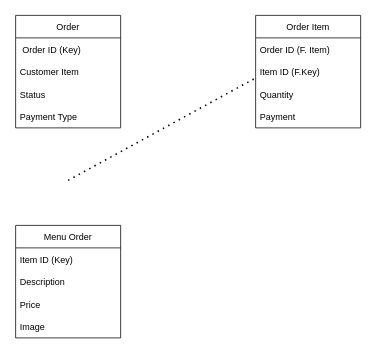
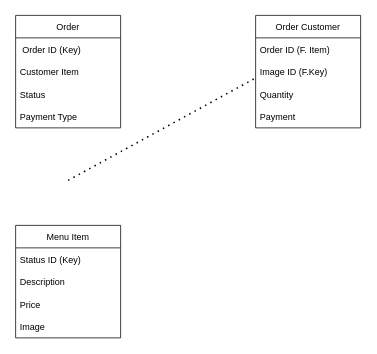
- <mxCell id="7" value="Order Item" style="swimlane;fontStyle=0;childLayout=stackLayout;horizontal=1;startSize=30;horizontalStack=0;resizeParent=1;resizeParentMax=0;resizeLast=0;collapsible=1;marginBottom=0;" vertex="1" parent="1"><mxGeometry x="340" y="20" width="140" height="150" as="geometry" /></mxCell>
+ <mxCell id="7" value="Order Customer" style="swimlane;fontStyle=0;childLayout=stackLayout;horizontal=1;startSize=30;horizontalStack=0;resizeParent=1;resizeParentMax=0;resizeLast=0;collapsible=1;marginBottom=0;" vertex="1" parent="1"><mxGeometry x="340" y="20" width="140" height="150" as="geometry" /></mxCell>
- <mxCell id="9" value="Item ID (F.Key)" style="text;strokeColor=none;fillColor=none;align=left;verticalAlign=middle;spacingLeft=4;spacingRight=4;overflow=hidden;points=[[0,0.5],[1,0.5]];portConstraint=eastwest;rotatable=0;" vertex="1" parent="7"><mxGeometry y="60" width="140" height="30" as="geometry" /></mxCell>
+ <mxCell id="9" value="Image ID (F.Key)" style="text;strokeColor=none;fillColor=none;align=left;verticalAlign=middle;spacingLeft=4;spacingRight=4;overflow=hidden;points=[[0,0.5],[1,0.5]];portConstraint=eastwest;rotatable=0;" vertex="1" parent="7"><mxGeometry y="60" width="140" height="30" as="geometry" /></mxCell>
- <mxCell id="2" value="Menu Order" style="swimlane;fontStyle=0;childLayout=stackLayout;horizontal=1;startSize=30;horizontalStack=0;resizeParent=1;resizeParentMax=0;resizeLast=0;collapsible=1;marginBottom=0;" vertex="1" parent="1"><mxGeometry x="20" y="300" width="140" height="150" as="geometry" /></mxCell>
+ <mxCell id="2" value="Menu Item" style="swimlane;fontStyle=0;childLayout=stackLayout;horizontal=1;startSize=30;horizontalStack=0;resizeParent=1;resizeParentMax=0;resizeLast=0;collapsible=1;marginBottom=0;" vertex="1" parent="1"><mxGeometry x="20" y="300" width="140" height="150" as="geometry" /></mxCell>
- <mxCell id="3" value="Item ID (Key)" style="text;strokeColor=none;fillColor=none;align=left;verticalAlign=middle;spacingLeft=4;spacingRight=4;overflow=hidden;points=[[0,0.5],[1,0.5]];portConstraint=eastwest;rotatable=0;" vertex="1" parent="2"><mxGeometry y="30" width="140" height="30" as="geometry" /></mxCell>
+ <mxCell id="3" value="Status ID (Key)" style="text;strokeColor=none;fillColor=none;align=left;verticalAlign=middle;spacingLeft=4;spacingRight=4;overflow=hidden;points=[[0,0.5],[1,0.5]];portConstraint=eastwest;rotatable=0;" vertex="1" parent="2"><mxGeometry y="30" width="140" height="30" as="geometry" /></mxCell>
